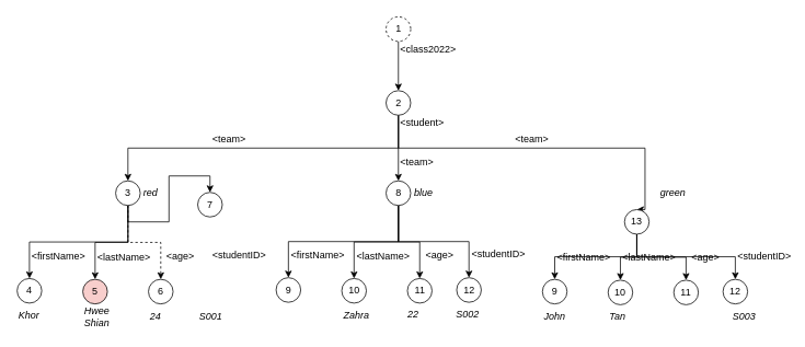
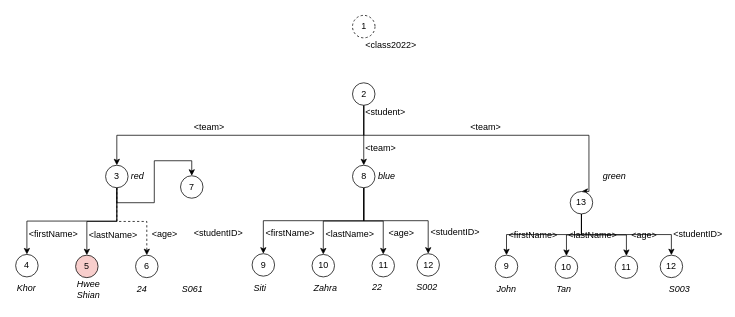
- <mxCell id="2" style="edgeStyle=orthogonalEdgeStyle;rounded=0;orthogonalLoop=1;jettySize=auto;html=1;exitX=0.5;exitY=1;exitDx=0;exitDy=0;entryX=0.5;entryY=0;entryDx=0;entryDy=0;align=left;" edge="1" parent="1" source="3" target="7"><mxGeometry relative="1" as="geometry" /></mxCell>
+ <mxCell id="59" value="Siti" style="text;html=1;align=left;verticalAlign=middle;whiteSpace=wrap;rounded=0;fontStyle=2" vertex="1" parent="1"><mxGeometry x="335.5" y="369" width="36" height="30" as="geometry" /></mxCell>
- <mxCell id="58" value="S001" style="text;html=1;align=left;verticalAlign=middle;whiteSpace=wrap;rounded=0;fontStyle=2" vertex="1" parent="1"><mxGeometry x="240" y="371" width="36" height="30" as="geometry" /></mxCell>
+ <mxCell id="58" value="S061" style="text;html=1;align=left;verticalAlign=middle;whiteSpace=wrap;rounded=0;fontStyle=2" vertex="1" parent="1"><mxGeometry x="240" y="371" width="36" height="30" as="geometry" /></mxCell>
